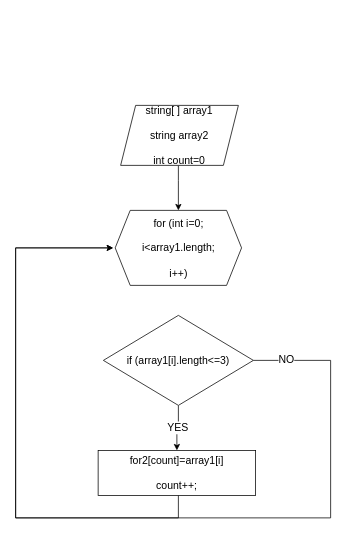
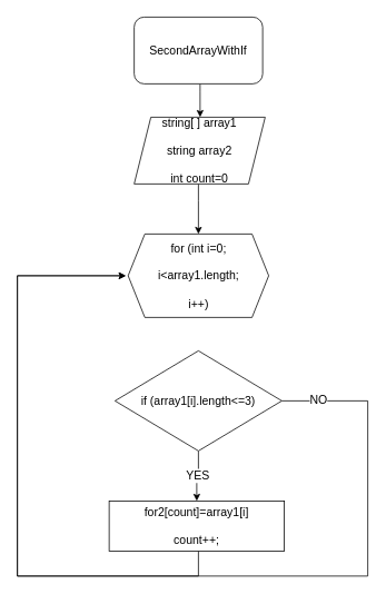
+ <mxCell id="3" value="&lt;font style=&quot;font-size: 14px;&quot;&gt;SecondArrayWithIf&lt;/font&gt;" style="rounded=1;whiteSpace=wrap;html=1;" vertex="1" parent="1"><mxGeometry x="160" y="20" width="154" height="80" as="geometry" /></mxCell>
+ <mxCell id="2" value="" style="edgeStyle=orthogonalEdgeStyle;rounded=0;orthogonalLoop=1;jettySize=auto;html=1;fontSize=14;" edge="1" parent="1" source="3" target="5"><mxGeometry relative="1" as="geometry"><Array as="points"><mxPoint x="239" y="110" /><mxPoint x="239" y="110" /></Array></mxGeometry></mxCell>
